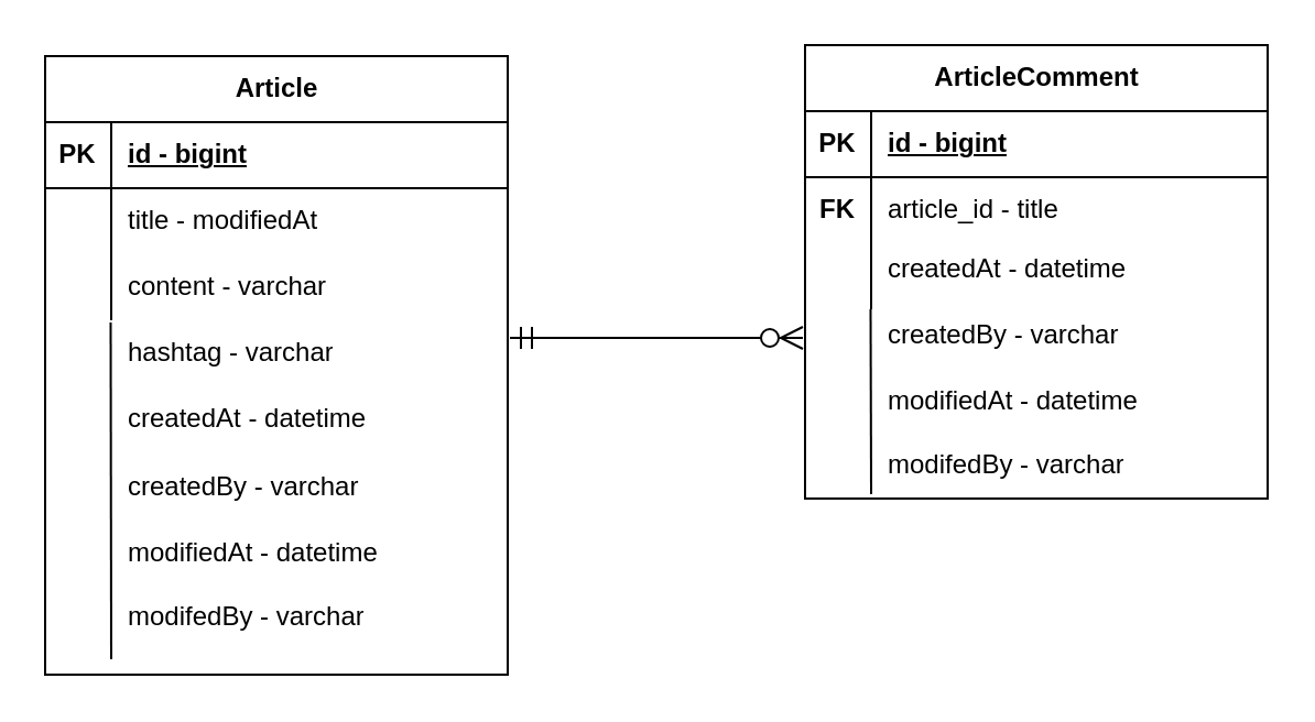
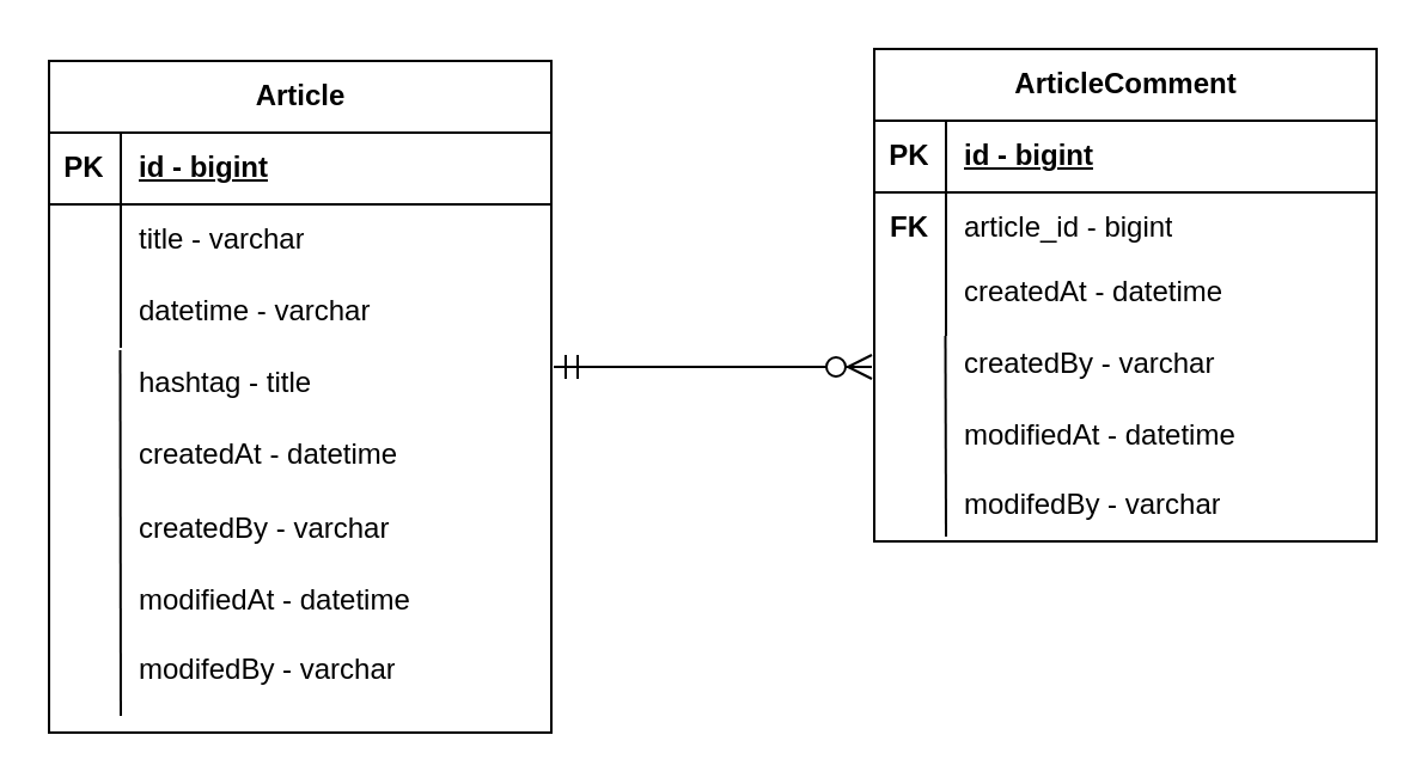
- <mxCell id="23" value="article_id - title" style="shape=partialRectangle;connectable=1;fillColor=none;top=0;left=0;bottom=0;right=0;align=left;spacingLeft=6;overflow=hidden;whiteSpace=wrap;html=1;movable=1;resizable=1;rotatable=1;deletable=1;editable=1;locked=0;" vertex="1" parent="21"><mxGeometry x="30" width="180" height="30" as="geometry"><mxRectangle width="180" height="30" as="alternateBounds" /></mxGeometry></mxCell>
+ <mxCell id="23" value="article_id - bigint" style="shape=partialRectangle;connectable=1;fillColor=none;top=0;left=0;bottom=0;right=0;align=left;spacingLeft=6;overflow=hidden;whiteSpace=wrap;html=1;movable=1;resizable=1;rotatable=1;deletable=1;editable=1;locked=0;" vertex="1" parent="21"><mxGeometry x="30" width="180" height="30" as="geometry"><mxRectangle width="180" height="30" as="alternateBounds" /></mxGeometry></mxCell>
- <mxCell id="8" value="title - modifiedAt" style="shape=partialRectangle;connectable=1;fillColor=none;top=0;left=0;bottom=0;right=0;align=left;spacingLeft=6;overflow=hidden;whiteSpace=wrap;html=1;movable=1;resizable=1;rotatable=1;deletable=1;editable=1;locked=0;" vertex="1" parent="6"><mxGeometry x="30" width="180" height="30" as="geometry"><mxRectangle width="180" height="30" as="alternateBounds" /></mxGeometry></mxCell>
+ <mxCell id="8" value="title - varchar" style="shape=partialRectangle;connectable=1;fillColor=none;top=0;left=0;bottom=0;right=0;align=left;spacingLeft=6;overflow=hidden;whiteSpace=wrap;html=1;movable=1;resizable=1;rotatable=1;deletable=1;editable=1;locked=0;" vertex="1" parent="6"><mxGeometry x="30" width="180" height="30" as="geometry"><mxRectangle width="180" height="30" as="alternateBounds" /></mxGeometry></mxCell>
- <mxCell id="11" value="content - varchar" style="shape=partialRectangle;connectable=1;fillColor=none;top=0;left=0;bottom=0;right=0;align=left;spacingLeft=6;overflow=hidden;whiteSpace=wrap;html=1;movable=1;resizable=1;rotatable=1;deletable=1;editable=1;locked=0;" vertex="1" parent="9"><mxGeometry x="30" width="180" height="30" as="geometry"><mxRectangle width="180" height="30" as="alternateBounds" /></mxGeometry></mxCell>
+ <mxCell id="11" value="datetime - varchar" style="shape=partialRectangle;connectable=1;fillColor=none;top=0;left=0;bottom=0;right=0;align=left;spacingLeft=6;overflow=hidden;whiteSpace=wrap;html=1;movable=1;resizable=1;rotatable=1;deletable=1;editable=1;locked=0;" vertex="1" parent="9"><mxGeometry x="30" width="180" height="30" as="geometry"><mxRectangle width="180" height="30" as="alternateBounds" /></mxGeometry></mxCell>
- <mxCell id="32" value="hashtag - varchar" style="shape=partialRectangle;connectable=1;fillColor=none;top=0;left=0;bottom=0;right=0;align=left;spacingLeft=6;overflow=hidden;whiteSpace=wrap;html=1;movable=1;resizable=1;rotatable=1;deletable=1;editable=1;locked=0;" vertex="1" parent="1"><mxGeometry x="50" y="145" width="180" height="30" as="geometry"><mxRectangle width="180" height="30" as="alternateBounds" /></mxGeometry></mxCell>
+ <mxCell id="32" value="hashtag - title" style="shape=partialRectangle;connectable=1;fillColor=none;top=0;left=0;bottom=0;right=0;align=left;spacingLeft=6;overflow=hidden;whiteSpace=wrap;html=1;movable=1;resizable=1;rotatable=1;deletable=1;editable=1;locked=0;" vertex="1" parent="1"><mxGeometry x="50" y="145" width="180" height="30" as="geometry"><mxRectangle width="180" height="30" as="alternateBounds" /></mxGeometry></mxCell>
